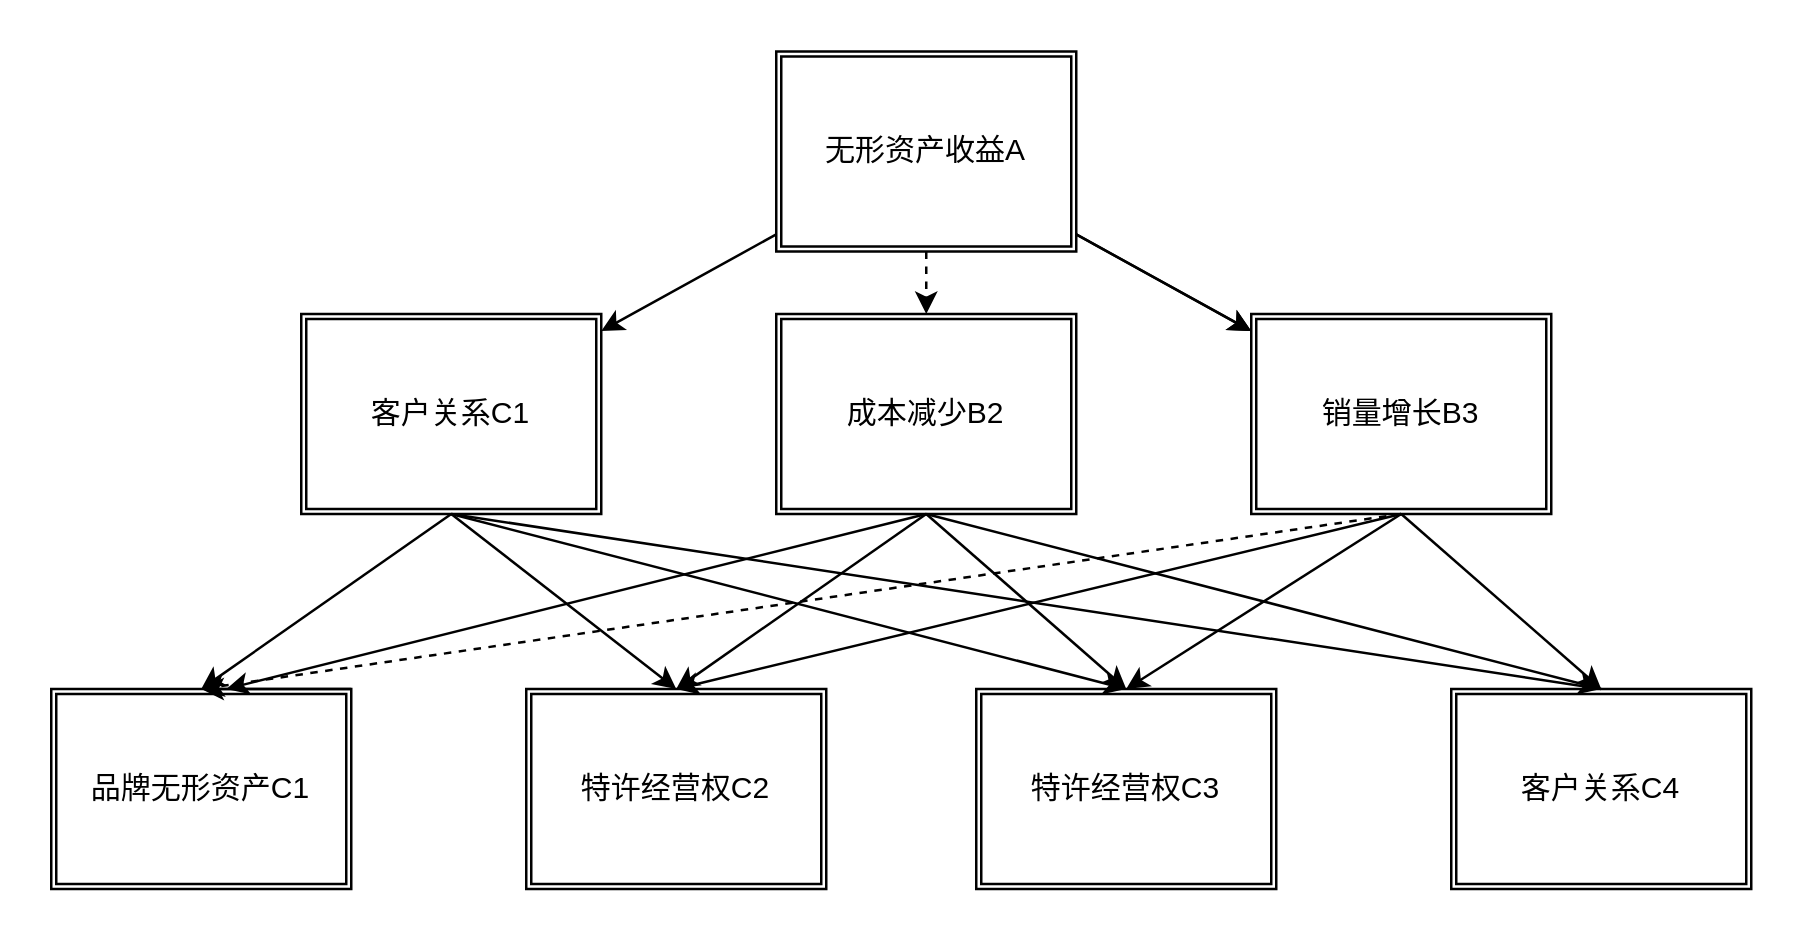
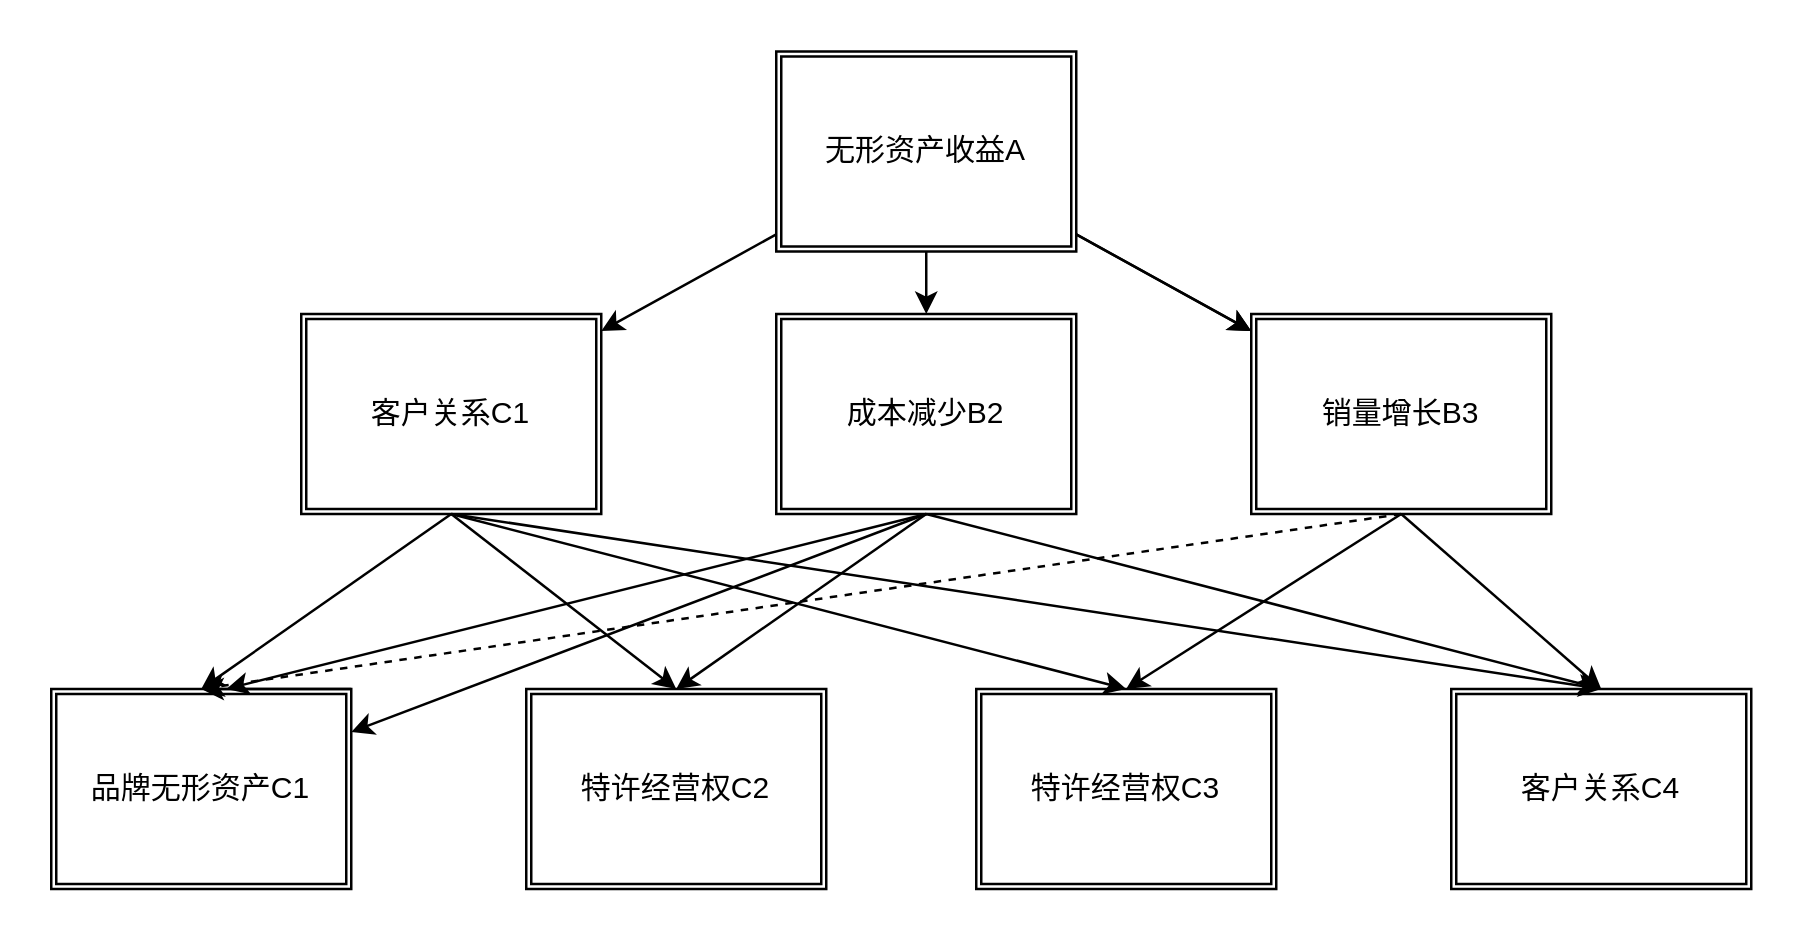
- <mxCell id="5" value="" style="edgeStyle=none;html=1;dashed=1;" parent="1" source="6" target="21" edge="1"><mxGeometry relative="1" as="geometry" /></mxCell>
+ <mxCell id="5" value="" style="edgeStyle=none;html=1;" parent="1" source="6" target="21" edge="1"><mxGeometry relative="1" as="geometry" /></mxCell>
- <mxCell id="14" style="edgeStyle=none;html=1;exitX=0.5;exitY=1;exitDx=0;exitDy=0;entryX=0.5;entryY=0;entryDx=0;entryDy=0;" parent="1" source="16" target="23" edge="1"><mxGeometry relative="1" as="geometry" /></mxCell>
- <mxCell id="17" value="" style="edgeStyle=none;html=1;exitX=0.5;exitY=1;exitDx=0;exitDy=0;entryX=0.5;entryY=0;entryDx=0;entryDy=0;" parent="1" source="21" target="24" edge="1"><mxGeometry relative="1" as="geometry" /></mxCell>
+ <mxCell id="17" value="" style="edgeStyle=none;html=1;exitX=0.5;exitY=1;exitDx=0;exitDy=0;" parent="1" source="21" target="22" edge="1"><mxGeometry relative="1" as="geometry" /></mxCell>
- <mxCell id="9" style="edgeStyle=none;html=1;exitX=0.5;exitY=1;exitDx=0;exitDy=0;entryX=0.5;entryY=0;entryDx=0;entryDy=0;endArrow=none;" parent="1" source="11" target="25" edge="1"><mxGeometry relative="1" as="geometry" /></mxCell>
+ <mxCell id="9" style="edgeStyle=none;html=1;exitX=0.5;exitY=1;exitDx=0;exitDy=0;entryX=0.5;entryY=0;entryDx=0;entryDy=0;" parent="1" source="11" target="25" edge="1"><mxGeometry relative="1" as="geometry" /></mxCell>
